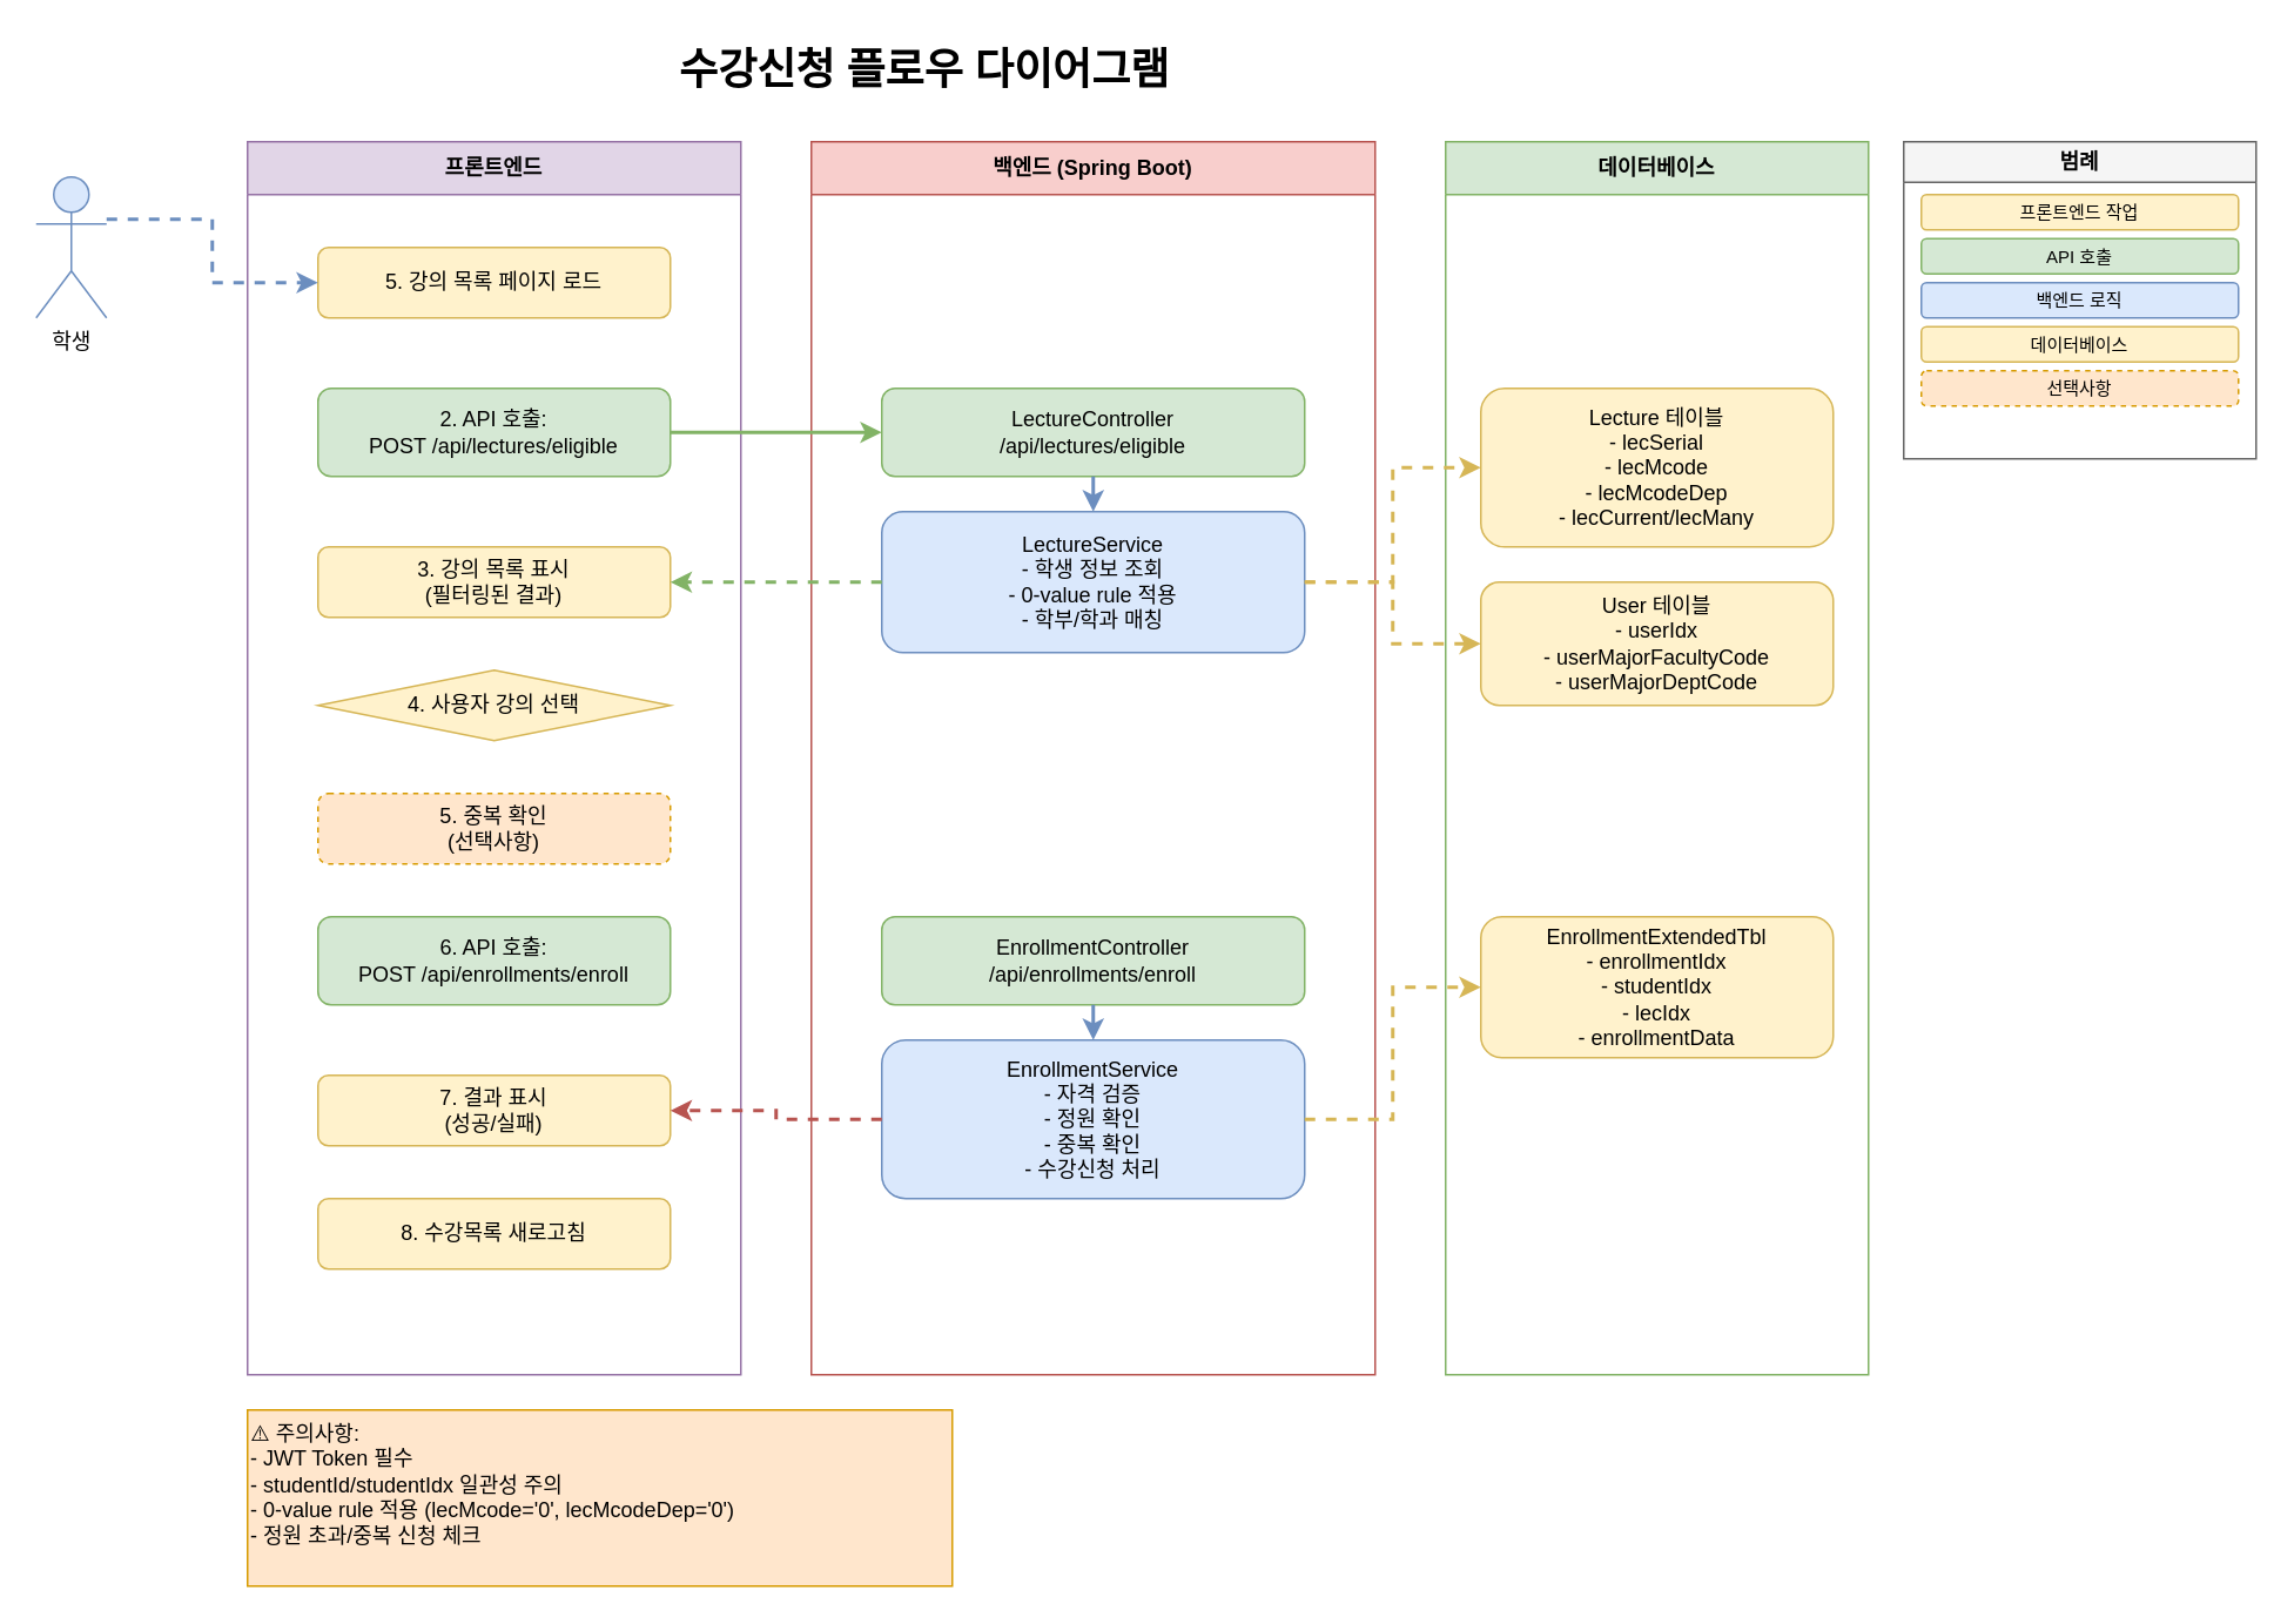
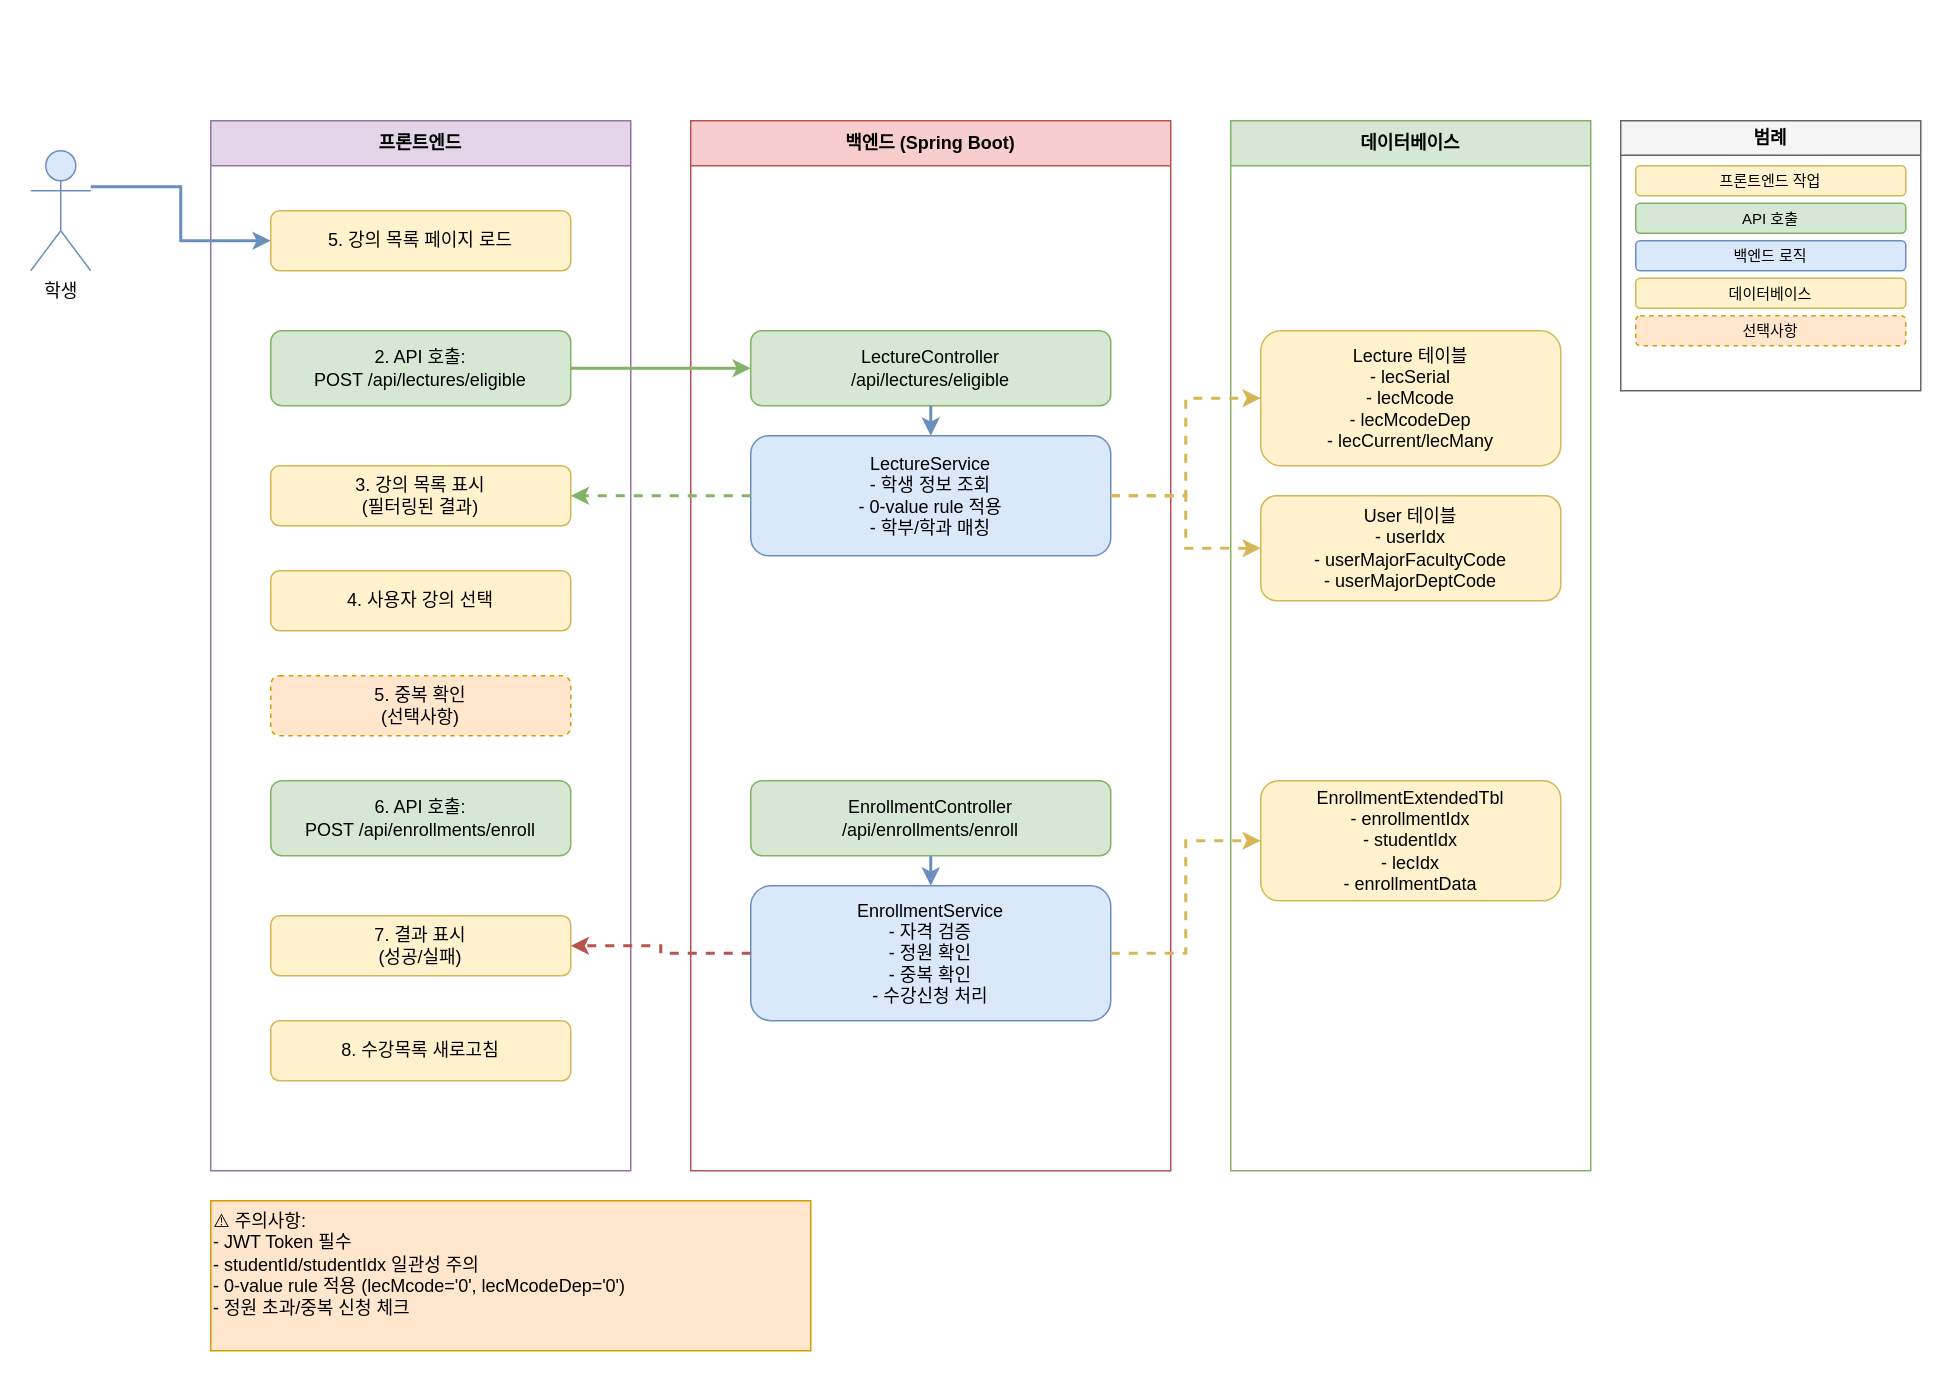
- <mxCell id="2" value="수강신청 플로우 다이어그램" style="text;html=1;strokeColor=none;fillColor=none;align=center;verticalAlign=middle;whiteSpace=wrap;rounded=0;fontSize=24;fontStyle=1;labelBackgroundColor=default;" parent="1" vertex="1"><mxGeometry x="340" y="20" width="369" height="40" as="geometry" /></mxCell>
- <mxCell id="30" value="" style="edgeStyle=orthogonalEdgeStyle;rounded=0;orthogonalLoop=1;jettySize=auto;html=1;exitX=1;exitY=0.3;exitDx=0;exitDy=0;exitPerimeter=0;entryX=0;entryY=0.5;entryDx=0;entryDy=0;strokeWidth=2;fillColor=#dae8fc;strokeColor=#6c8ebf;dashed=1;" parent="1" source="3" target="5" edge="1"><mxGeometry relative="1" as="geometry" /></mxCell>
+ <mxCell id="30" value="" style="edgeStyle=orthogonalEdgeStyle;rounded=0;orthogonalLoop=1;jettySize=auto;html=1;exitX=1;exitY=0.3;exitDx=0;exitDy=0;exitPerimeter=0;entryX=0;entryY=0.5;entryDx=0;entryDy=0;strokeWidth=2;fillColor=#dae8fc;strokeColor=#6c8ebf;" parent="1" source="3" target="5" edge="1"><mxGeometry relative="1" as="geometry" /></mxCell>
- <mxCell id="8" value="4. 사용자 강의 선택" style="rhombus;whiteSpace=wrap;html=1;fillColor=#fff2cc;strokeColor=#d6b656;" parent="4" vertex="1"><mxGeometry x="40" y="300" width="200" height="40" as="geometry" /></mxCell>
+ <mxCell id="8" value="4. 사용자 강의 선택" style="rounded=1;whiteSpace=wrap;html=1;fillColor=#fff2cc;strokeColor=#d6b656;" parent="4" vertex="1"><mxGeometry x="40" y="300" width="200" height="40" as="geometry" /></mxCell>
